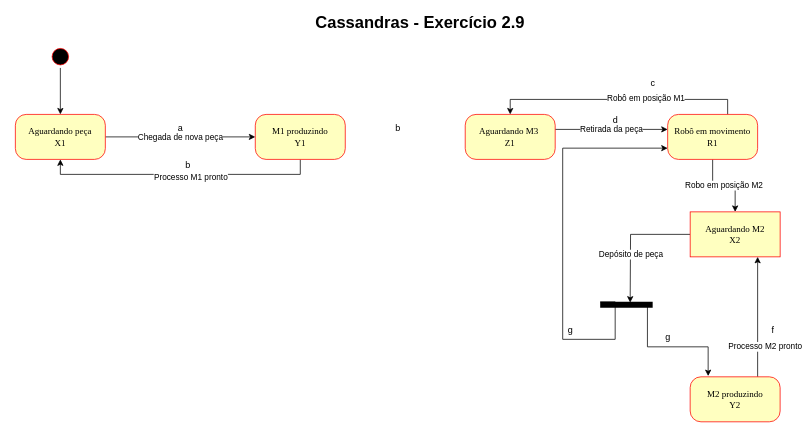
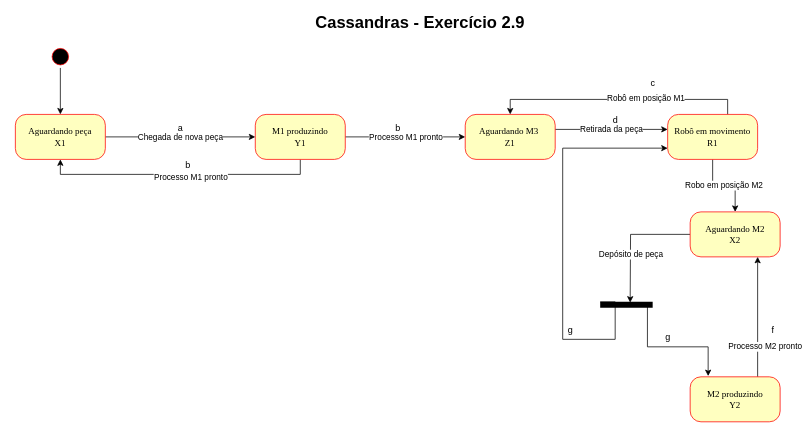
+ <mxCell id="6" value="" style="edgeStyle=orthogonalEdgeStyle;rounded=0;orthogonalLoop=1;jettySize=auto;html=1;" edge="1" parent="1" source="10" target="12"><mxGeometry relative="1" as="geometry" /></mxCell>
+ <mxCell id="7" value="Processo M1 pronto" style="edgeLabel;html=1;align=center;verticalAlign=middle;resizable=0;points=[];" vertex="1" connectable="0" parent="6"><mxGeometry x="-0.338" y="-1" relative="1" as="geometry"><mxPoint x="27" y="-1" as="offset" /></mxGeometry></mxCell>
- <mxCell id="19" value="Aguardando M2&lt;br&gt;X2" style="whiteSpace=wrap;html=1;shadow=0;fontFamily=Verdana;strokeColor=#ff0000;fillColor=#ffffc0;arcSize=24;comic=0;rounded=0;" vertex="1" parent="1"><mxGeometry x="920" y="282" width="120" height="60" as="geometry" /></mxCell>
+ <mxCell id="19" value="Aguardando M2&lt;br&gt;X2" style="whiteSpace=wrap;html=1;rounded=1;shadow=0;fontFamily=Verdana;strokeColor=#ff0000;fillColor=#ffffc0;arcSize=24;comic=0;" vertex="1" parent="1"><mxGeometry x="920" y="282" width="120" height="60" as="geometry" /></mxCell>
